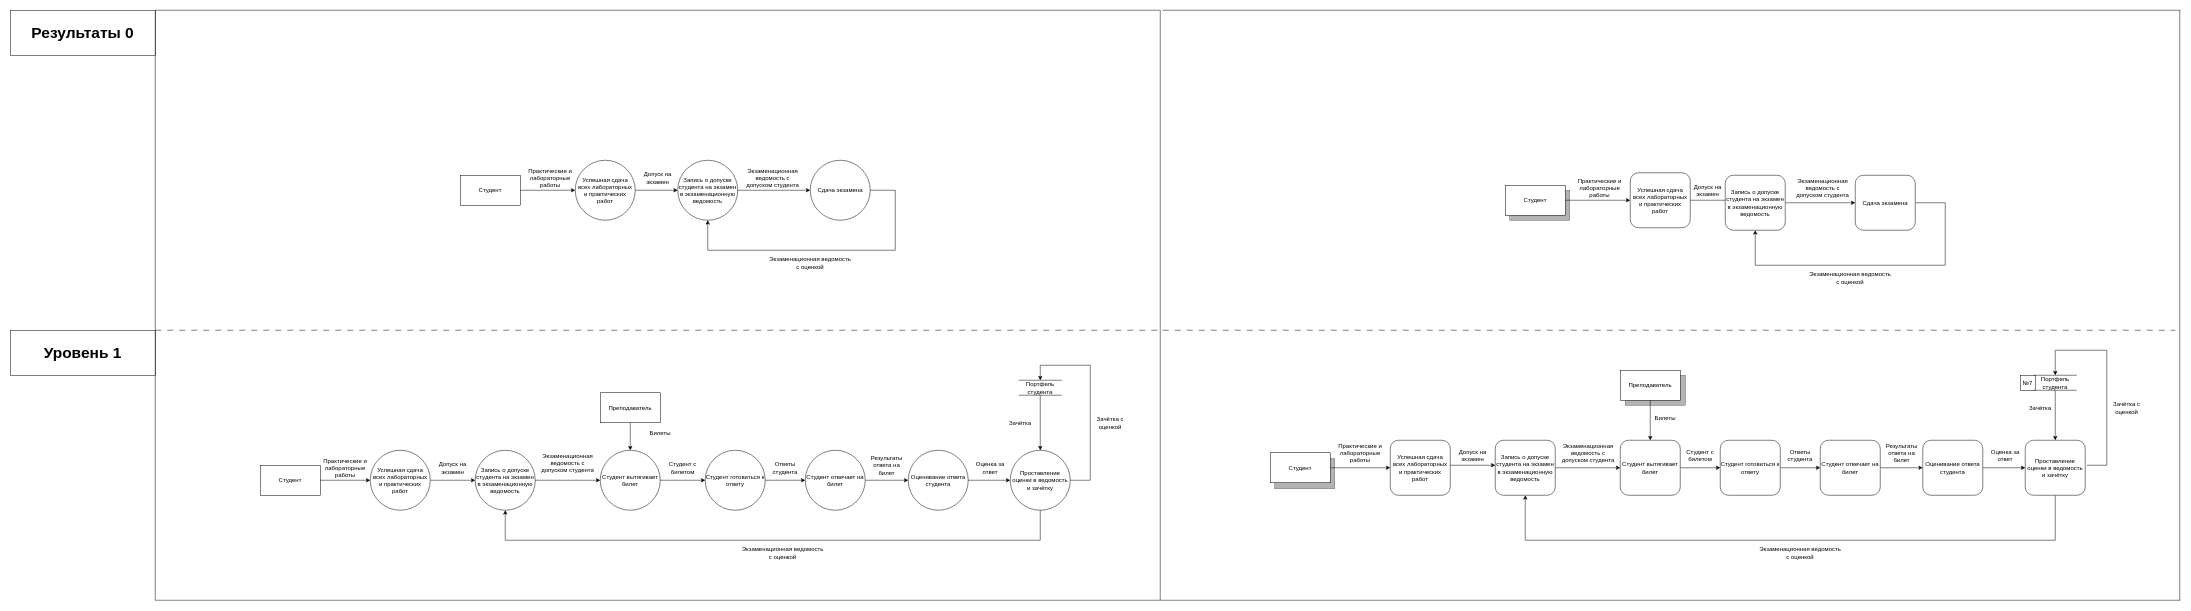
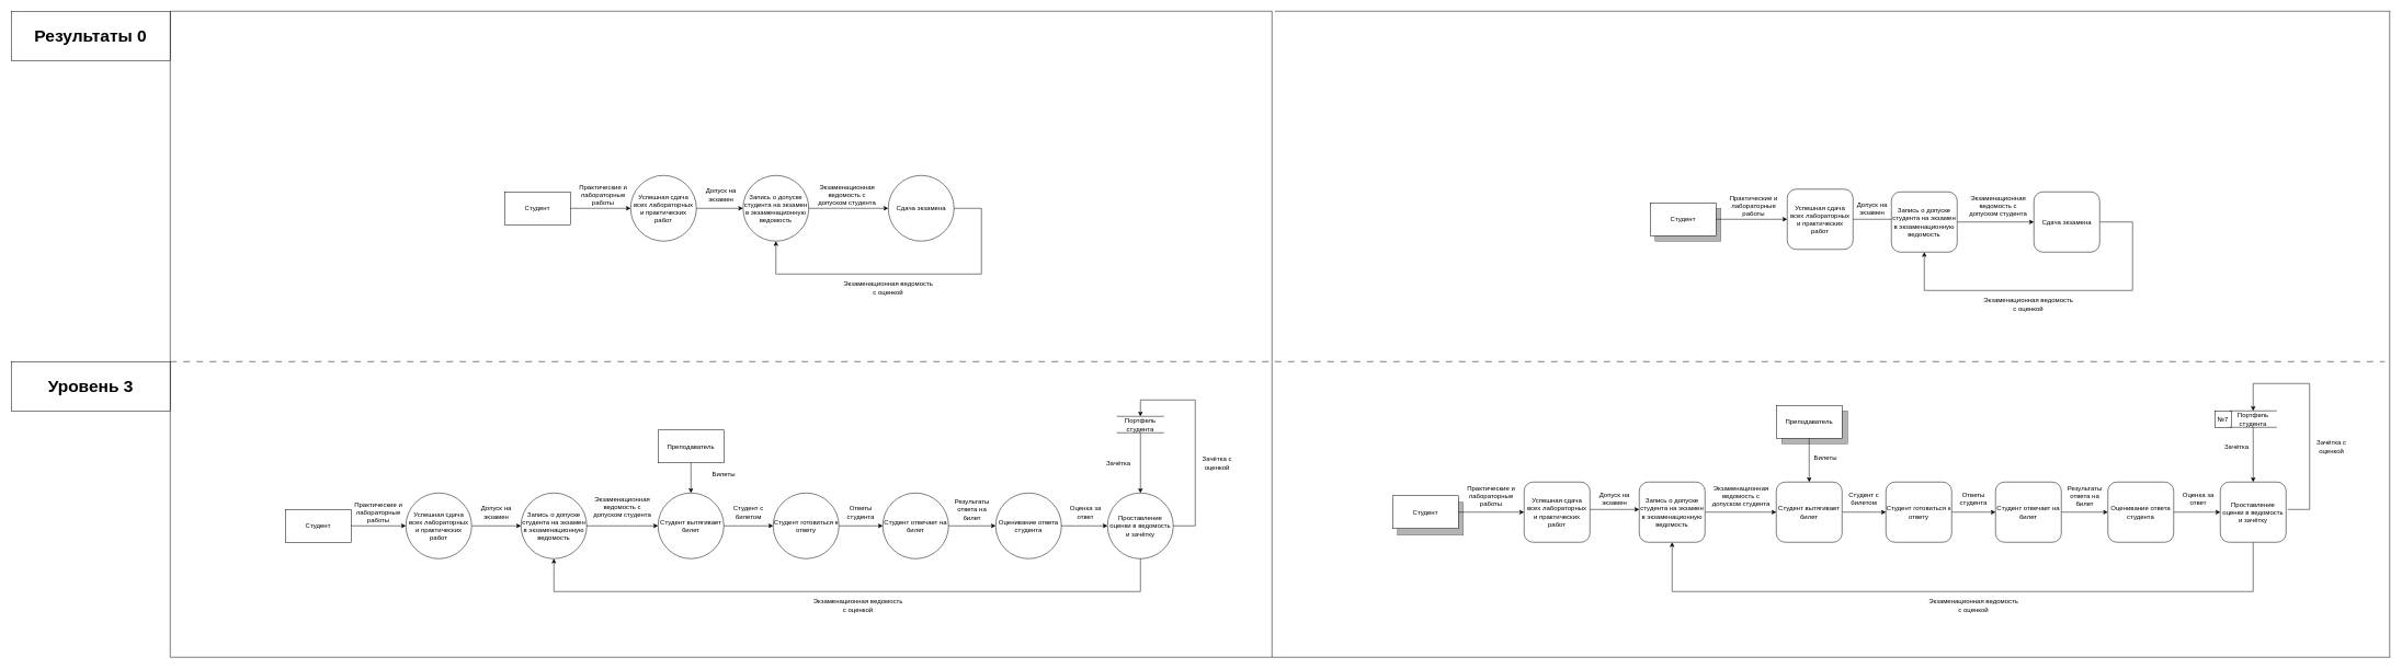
- <mxCell id="82" value="&lt;b&gt;&lt;font style=&quot;font-size: 31px;&quot;&gt;Уровень 1&lt;/font&gt;&lt;/b&gt;" style="rounded=0;whiteSpace=wrap;html=1;fillColor=none;" parent="1" vertex="1"><mxGeometry x="20" y="660" width="290" height="90" as="geometry" /></mxCell>
+ <mxCell id="82" value="&lt;b&gt;&lt;font style=&quot;font-size: 31px;&quot;&gt;Уровень 3&lt;/font&gt;&lt;/b&gt;" style="rounded=0;whiteSpace=wrap;html=1;fillColor=none;" parent="1" vertex="1"><mxGeometry x="20" y="660" width="290" height="90" as="geometry" /></mxCell>
